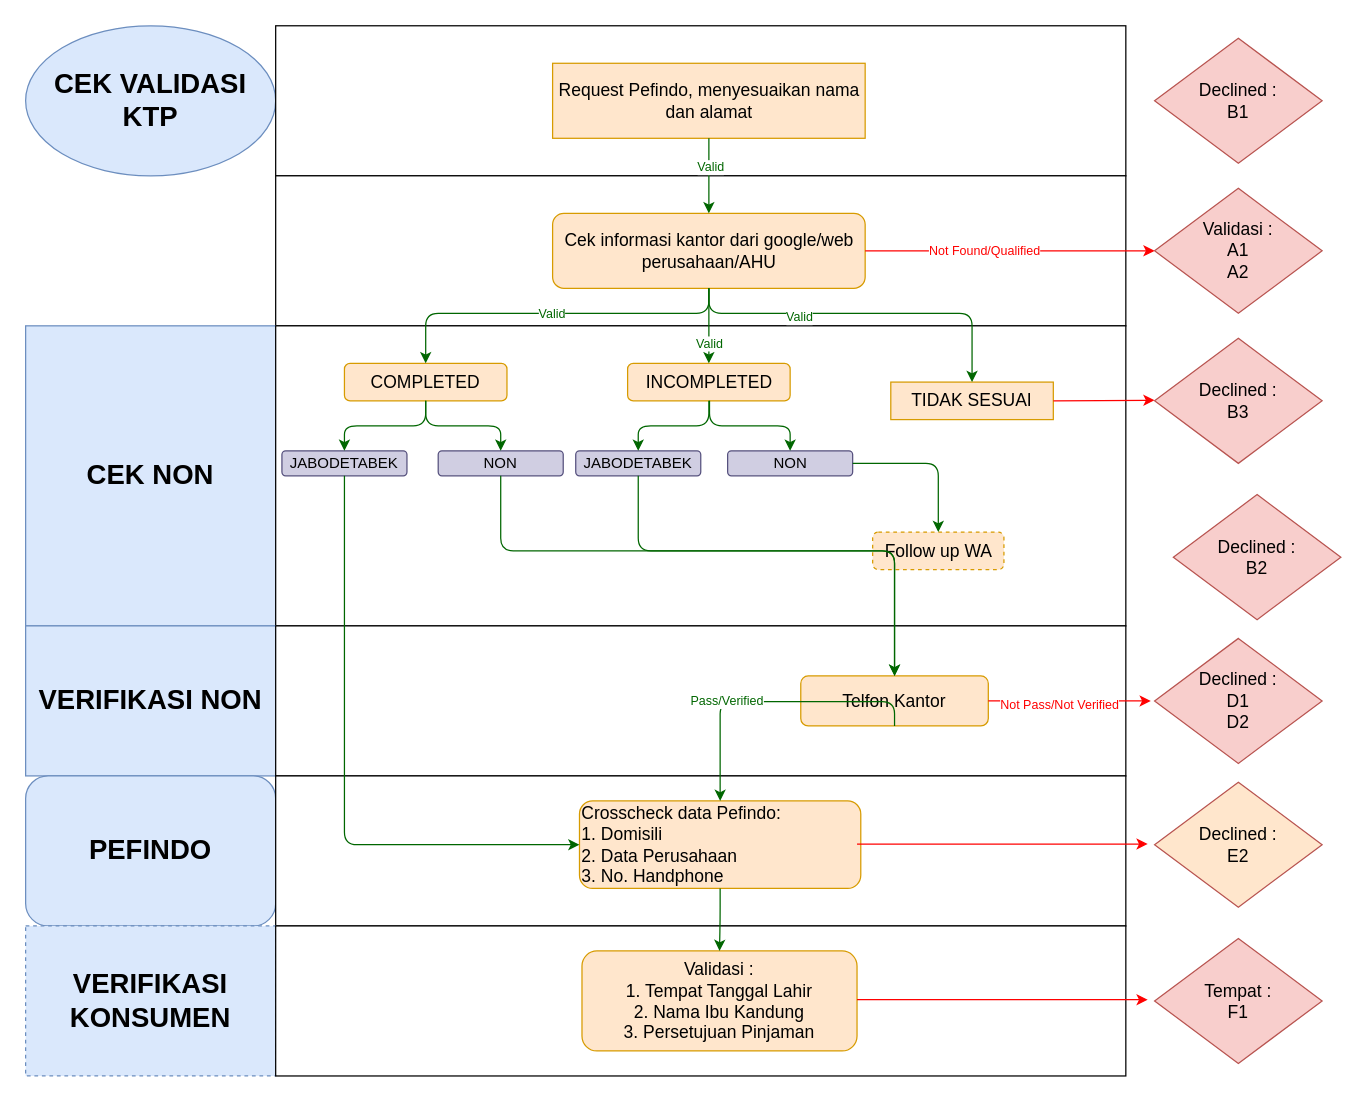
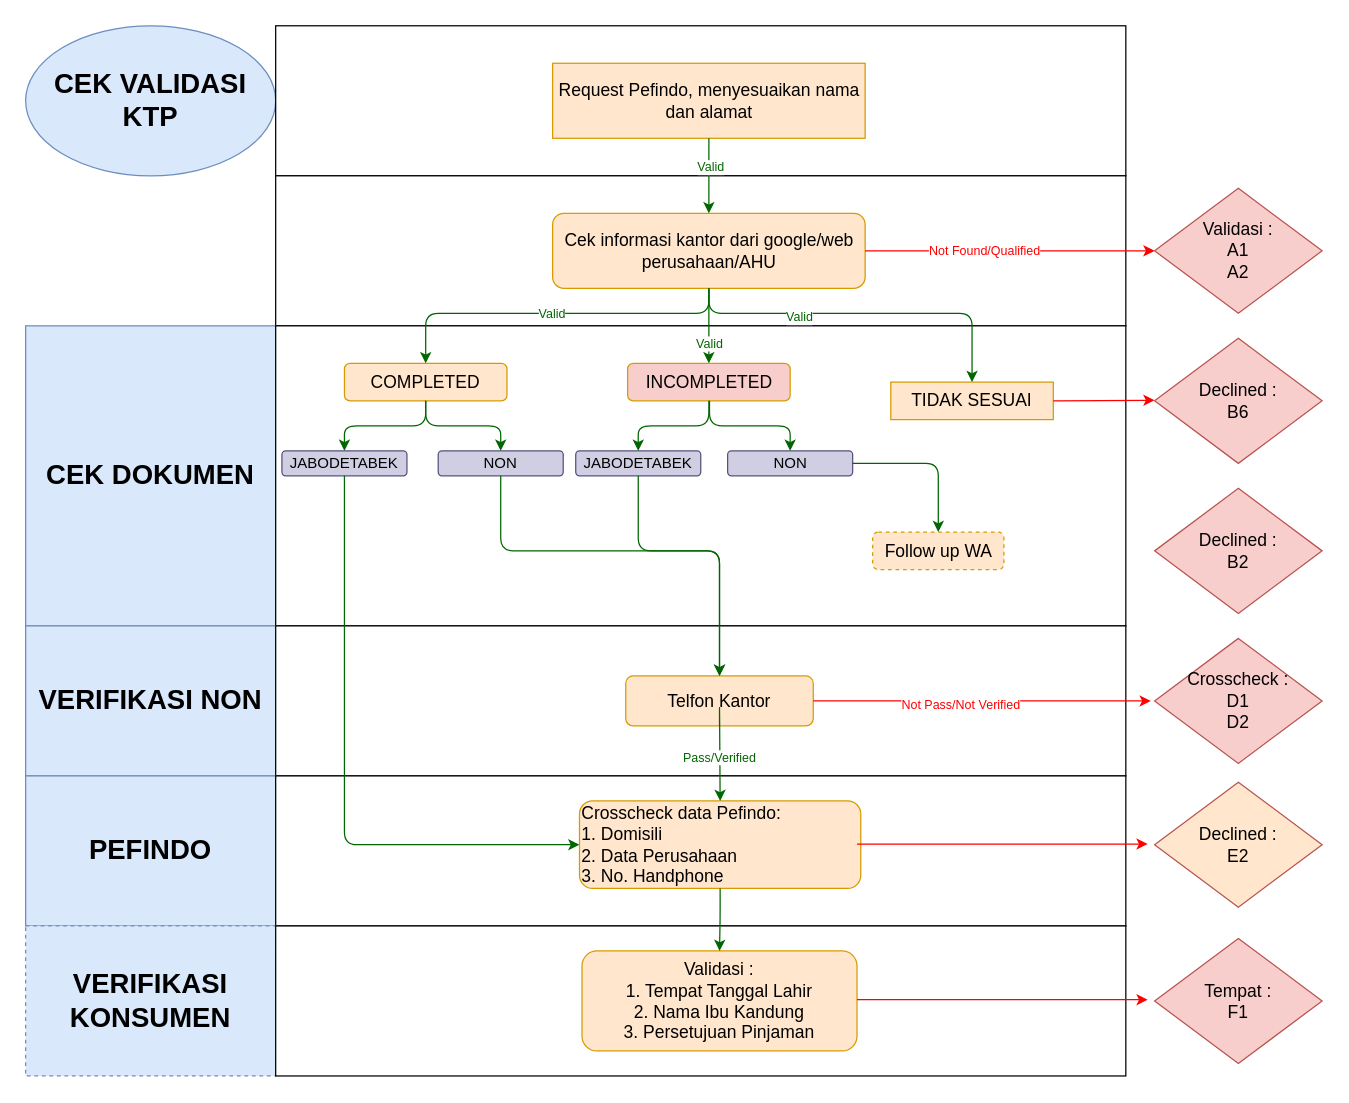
- <mxCell id="5" value="Declined :&lt;br&gt;B1" style="rhombus;whiteSpace=wrap;html=1;fontSize=14;fillColor=#f8cecc;strokeColor=#b85450;" vertex="1" parent="1"><mxGeometry x="923" y="30" width="134" height="100" as="geometry" /></mxCell>
- <mxCell id="13" value="INCOMPLETED" style="rounded=1;whiteSpace=wrap;html=1;fontSize=14;fillColor=#ffe6cc;strokeColor=#d79b00;" vertex="1" parent="1"><mxGeometry x="501.5" y="290" width="130" height="30" as="geometry" /></mxCell>
+ <mxCell id="13" value="INCOMPLETED" style="rounded=1;whiteSpace=wrap;html=1;fontSize=14;fillColor=#f8cecc;strokeColor=#d79b00;" vertex="1" parent="1"><mxGeometry x="501.5" y="290" width="130" height="30" as="geometry" /></mxCell>
- <mxCell id="60" value="Declined :&lt;br&gt;B3" style="rhombus;whiteSpace=wrap;html=1;fontSize=14;fillColor=#f8cecc;strokeColor=#b85450;" vertex="1" parent="1"><mxGeometry x="923" y="270" width="134" height="100" as="geometry" /></mxCell>
+ <mxCell id="60" value="Declined :&lt;br&gt;B6" style="rhombus;whiteSpace=wrap;html=1;fontSize=14;fillColor=#f8cecc;strokeColor=#b85450;" vertex="1" parent="1"><mxGeometry x="923" y="270" width="134" height="100" as="geometry" /></mxCell>
- <mxCell id="10" value="CEK NON" style="rounded=0;whiteSpace=wrap;html=1;fontSize=22;fontStyle=1;fillColor=#dae8fc;strokeColor=#6c8ebf;" vertex="1" parent="1"><mxGeometry y="260" width="200" height="240" as="geometry" x="20" /></mxCell>
+ <mxCell id="10" value="CEK DOKUMEN" style="rounded=0;whiteSpace=wrap;html=1;fontSize=22;fontStyle=1;fillColor=#dae8fc;strokeColor=#6c8ebf;" vertex="1" parent="1"><mxGeometry y="260" width="200" height="240" as="geometry" x="20" /></mxCell>
- <mxCell id="59" value="Declined :&lt;br&gt;B2" style="rhombus;whiteSpace=wrap;html=1;fontSize=14;fillColor=#f8cecc;strokeColor=#b85450;" vertex="1" parent="1"><mxGeometry x="938" y="395" width="134" height="100" as="geometry" /></mxCell>
+ <mxCell id="59" value="Declined :&lt;br&gt;B2" style="rhombus;whiteSpace=wrap;html=1;fontSize=14;fillColor=#f8cecc;strokeColor=#b85450;" vertex="1" parent="1"><mxGeometry x="923" y="390" width="134" height="100" as="geometry" /></mxCell>
- <mxCell id="36" value="Telfon Kantor" style="rounded=1;whiteSpace=wrap;html=1;fontSize=14;fillColor=#ffe6cc;strokeColor=#d79b00;" vertex="1" parent="1"><mxGeometry x="640" y="540" width="150" height="40" as="geometry" /></mxCell>
+ <mxCell id="36" value="Telfon Kantor" style="rounded=1;whiteSpace=wrap;html=1;fontSize=14;fillColor=#ffe6cc;strokeColor=#d79b00;" vertex="1" parent="1"><mxGeometry x="500" y="540" width="150" height="40" as="geometry" /></mxCell>
- <mxCell id="44" value="Declined :&lt;br&gt;D1&lt;br&gt;D2" style="rhombus;whiteSpace=wrap;html=1;fontSize=14;fillColor=#f8cecc;strokeColor=#b85450;" vertex="1" parent="1"><mxGeometry x="923" y="510" width="134" height="100" as="geometry" /></mxCell>
+ <mxCell id="44" value="Crosscheck :&lt;br&gt;D1&lt;br&gt;D2" style="rhombus;whiteSpace=wrap;html=1;fontSize=14;fillColor=#f8cecc;strokeColor=#b85450;" vertex="1" parent="1"><mxGeometry x="923" y="510" width="134" height="100" as="geometry" /></mxCell>
- <mxCell id="45" value="PEFINDO" style="whiteSpace=wrap;html=1;fontSize=22;fontStyle=1;fillColor=#dae8fc;strokeColor=#6c8ebf;rounded=1;" vertex="1" parent="1"><mxGeometry y="620" width="200" height="120" as="geometry" x="20" /></mxCell>
+ <mxCell id="45" value="PEFINDO" style="rounded=0;whiteSpace=wrap;html=1;fontSize=22;fontStyle=1;fillColor=#dae8fc;strokeColor=#6c8ebf;" vertex="1" parent="1"><mxGeometry y="620" width="200" height="120" as="geometry" x="20" /></mxCell>
